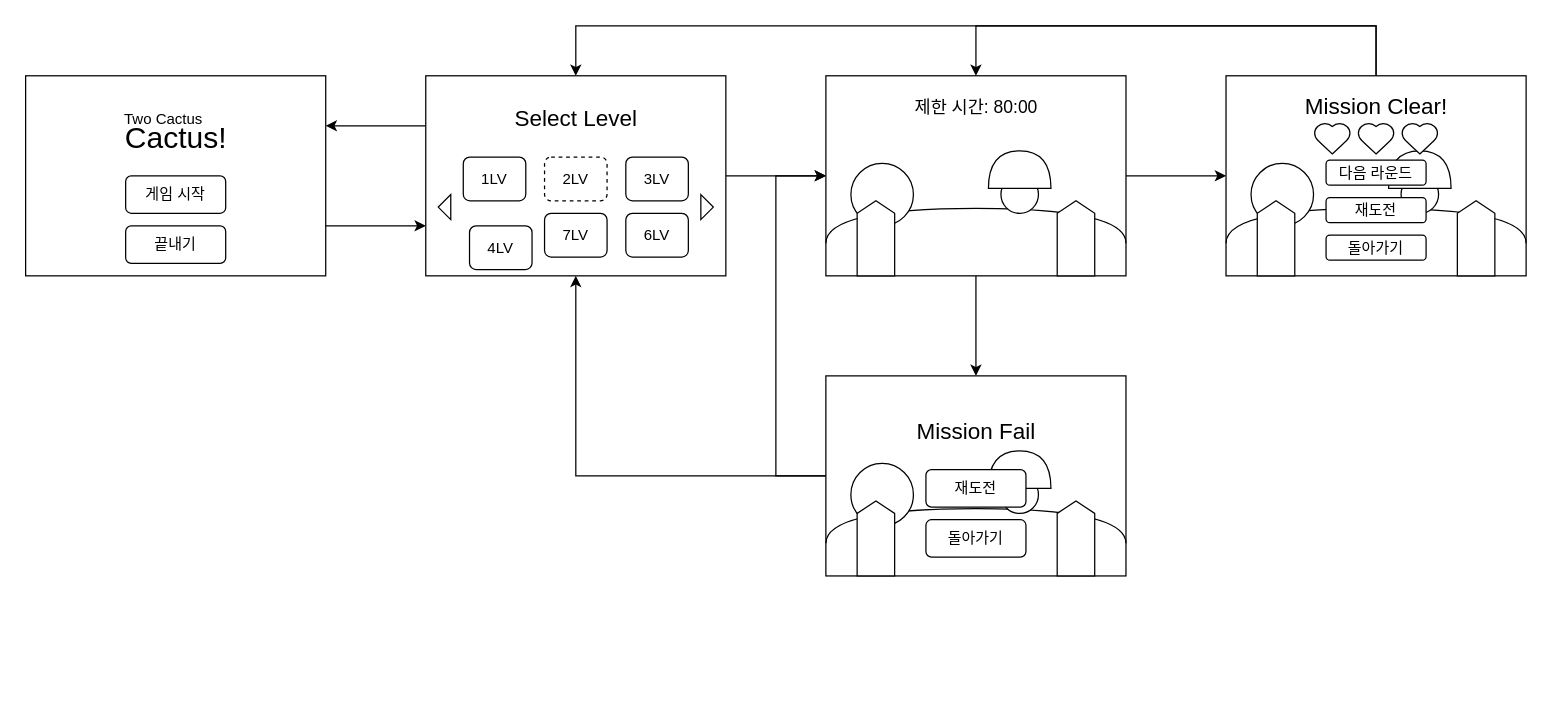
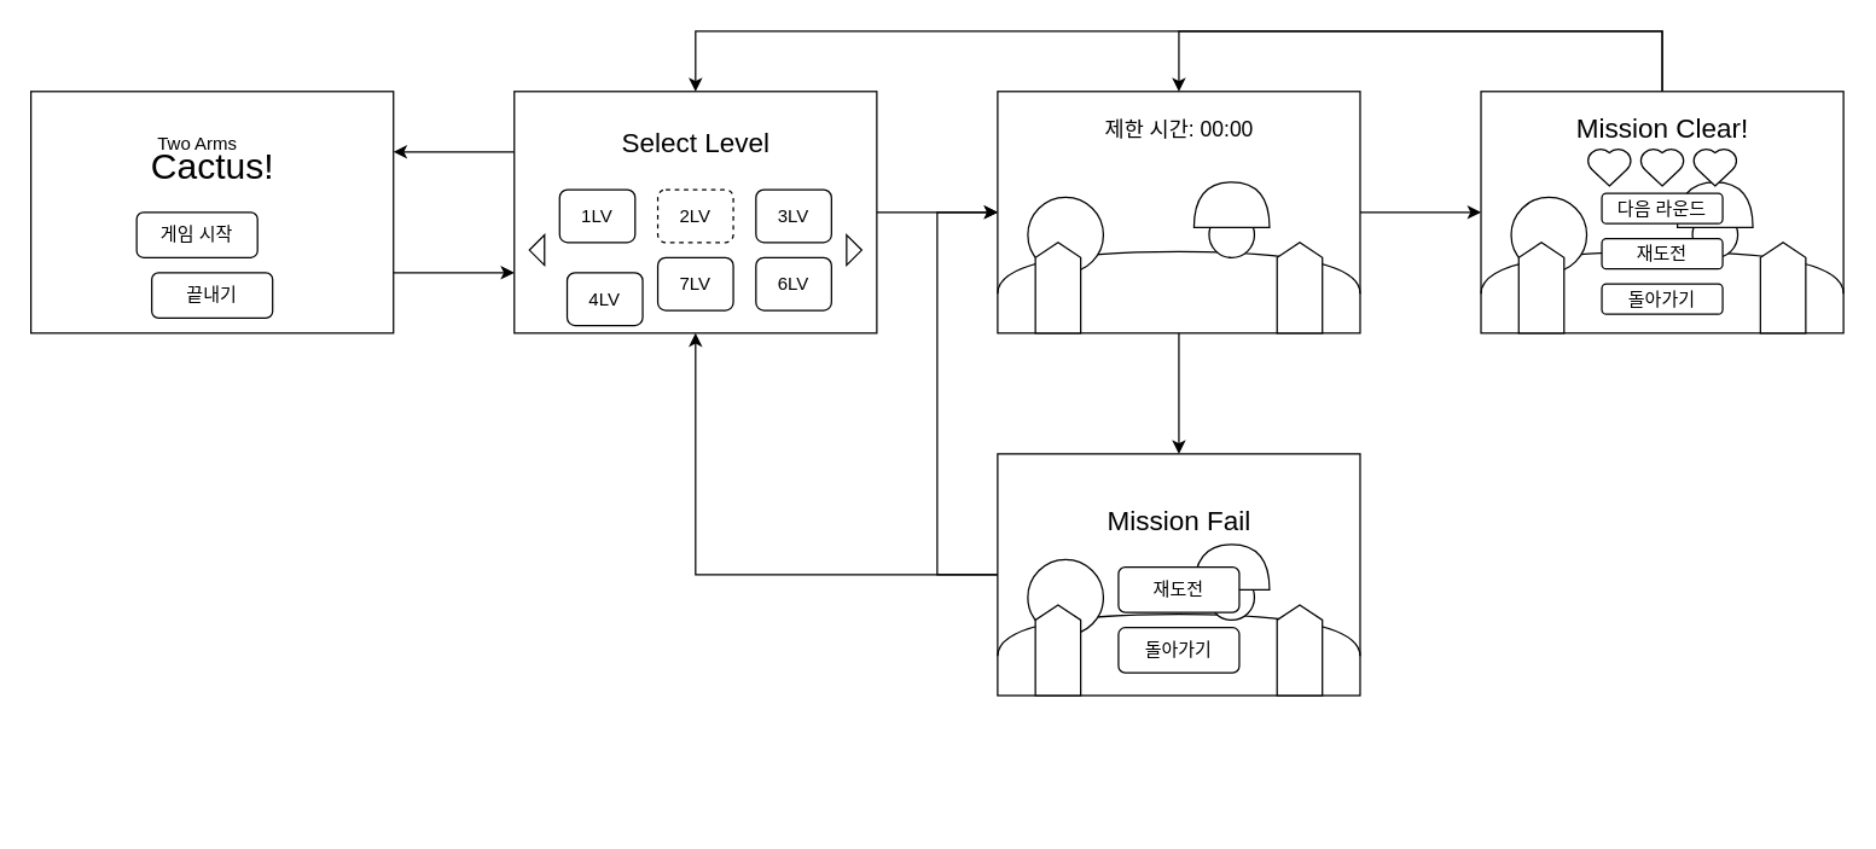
- <mxCell id="29" value="&lt;font style=&quot;font-size: 14px;&quot;&gt;제한 시간: 80:00&lt;/font&gt;" style="text;html=1;align=center;verticalAlign=middle;resizable=0;points=[];autosize=1;strokeColor=none;fillColor=none;" vertex="1" parent="1"><mxGeometry x="714.99" y="70" width="130" height="30" as="geometry" /></mxCell>
+ <mxCell id="29" value="&lt;font style=&quot;font-size: 14px;&quot;&gt;제한 시간: 00:00&lt;/font&gt;" style="text;html=1;align=center;verticalAlign=middle;resizable=0;points=[];autosize=1;strokeColor=none;fillColor=none;" vertex="1" parent="1"><mxGeometry x="714.99" y="70" width="130" height="30" as="geometry" /></mxCell>
- <mxCell id="6" value="Two Cactus" style="text;html=1;align=center;verticalAlign=middle;resizable=0;points=[];autosize=1;strokeColor=none;fillColor=none;" vertex="1" parent="1"><mxGeometry x="90" y="80" width="80" height="30" as="geometry" /></mxCell>
+ <mxCell id="6" value="Two Arms" style="text;html=1;align=center;verticalAlign=middle;resizable=0;points=[];autosize=1;strokeColor=none;fillColor=none;" vertex="1" parent="1"><mxGeometry x="90" y="80" width="80" height="30" as="geometry" /></mxCell>
- <mxCell id="4" value="게임 시작" style="rounded=1;whiteSpace=wrap;html=1;" vertex="1" parent="1"><mxGeometry x="100" y="140" width="80" height="30" as="geometry" /></mxCell>
+ <mxCell id="4" value="게임 시작" style="rounded=1;whiteSpace=wrap;html=1;" vertex="1" parent="1"><mxGeometry x="90" y="140" width="80" height="30" as="geometry" /></mxCell>
